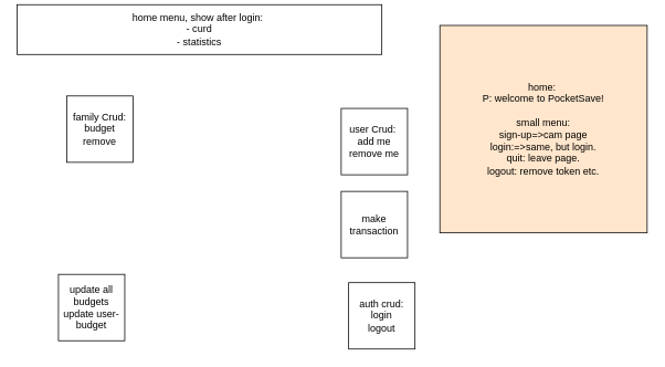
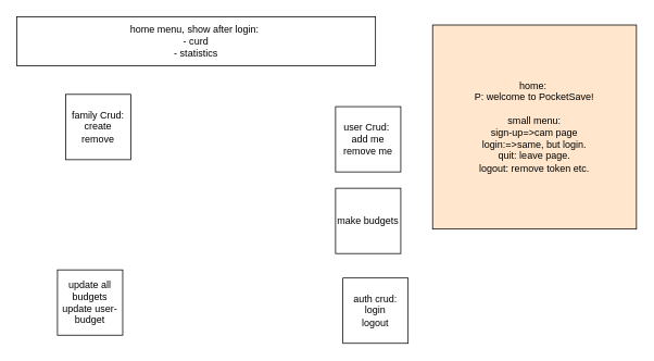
- <mxCell id="6" value="home menu, show after login:&amp;nbsp;&lt;br&gt;- curd&lt;br&gt;- statistics" style="rounded=0;whiteSpace=wrap;html=1;" vertex="1" parent="1"><mxGeometry x="20" y="5" width="440" height="60" as="geometry" /></mxCell>
+ <mxCell id="6" value="home menu, show after login:&amp;nbsp;&lt;br&gt;- curd&lt;br&gt;- statistics" style="rounded=0;whiteSpace=wrap;html=1;" vertex="1" parent="1"><mxGeometry x="20" y="20" width="440" height="60" as="geometry" /></mxCell>
- <mxCell id="3" value="family Crud: budget&lt;br&gt;remove" style="whiteSpace=wrap;html=1;aspect=fixed;" vertex="1" parent="1"><mxGeometry x="80" y="115" width="80" height="80" as="geometry" /></mxCell>
+ <mxCell id="3" value="family Crud: create&lt;br&gt;remove" style="whiteSpace=wrap;html=1;aspect=fixed;" vertex="1" parent="1"><mxGeometry x="80" y="115" width="80" height="80" as="geometry" /></mxCell>
- <mxCell id="2" value="make transaction" style="whiteSpace=wrap;html=1;aspect=fixed;" vertex="1" parent="1"><mxGeometry x="411" y="230" width="80" height="80" as="geometry" /></mxCell>
+ <mxCell id="2" value="make budgets" style="whiteSpace=wrap;html=1;aspect=fixed;" vertex="1" parent="1"><mxGeometry x="411" y="230" width="80" height="80" as="geometry" /></mxCell>
